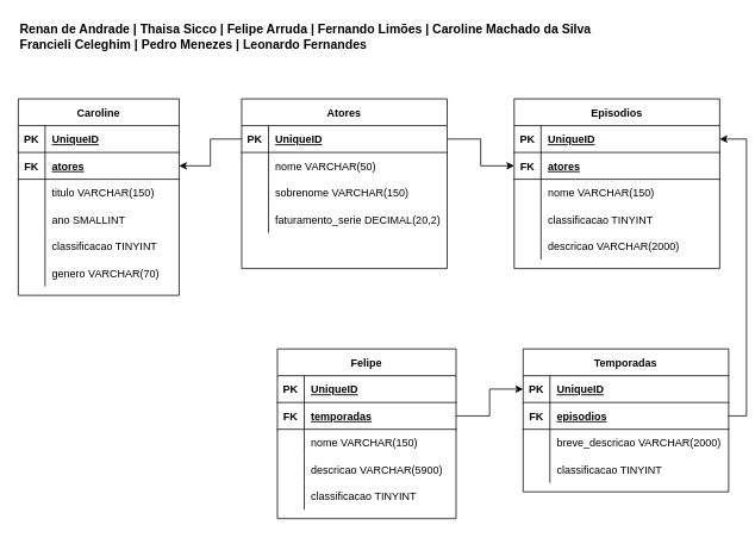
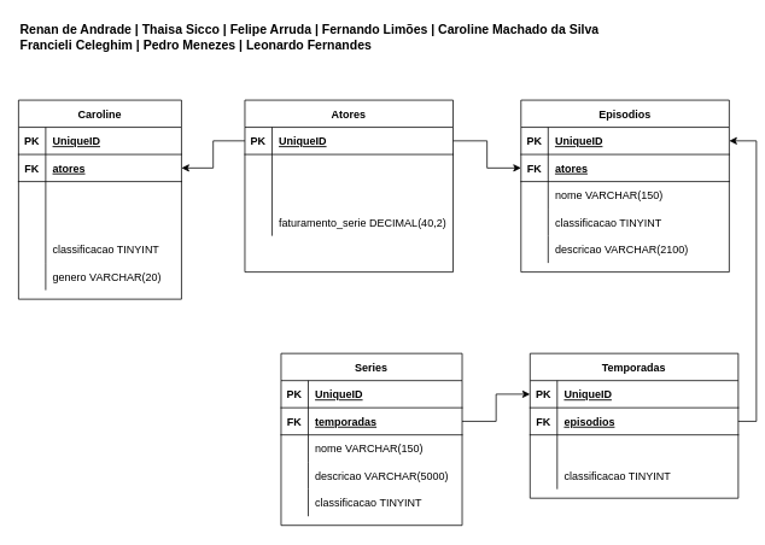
- <mxCell id="27" value="nome VARCHAR(50)" style="shape=partialRectangle;connectable=0;fillColor=none;top=0;left=0;bottom=0;right=0;align=left;spacingLeft=6;overflow=hidden;" vertex="1" parent="25"><mxGeometry x="30" width="200" height="30" as="geometry" /></mxCell>
- <mxCell id="11" value="titulo VARCHAR(150)" style="shape=partialRectangle;connectable=0;fillColor=none;top=0;left=0;bottom=0;right=0;align=left;spacingLeft=6;overflow=hidden;" vertex="1" parent="9"><mxGeometry x="30" width="150" height="30" as="geometry" /></mxCell>
- <mxCell id="30" value="sobrenome VARCHAR(150)" style="shape=partialRectangle;connectable=0;fillColor=none;top=0;left=0;bottom=0;right=0;align=left;spacingLeft=6;overflow=hidden;" vertex="1" parent="28"><mxGeometry x="30" width="200" height="30" as="geometry" /></mxCell>
- <mxCell id="14" value="ano SMALLINT" style="shape=partialRectangle;connectable=0;fillColor=none;top=0;left=0;bottom=0;right=0;align=left;spacingLeft=6;overflow=hidden;" vertex="1" parent="12"><mxGeometry x="30" width="150" height="30" as="geometry" /></mxCell>
- <mxCell id="33" value="faturamento_serie DECIMAL(20,2)" style="shape=partialRectangle;connectable=0;fillColor=none;top=0;left=0;bottom=0;right=0;align=left;spacingLeft=6;overflow=hidden;" vertex="1" parent="31"><mxGeometry x="30" width="200" height="30" as="geometry" /></mxCell>
+ <mxCell id="33" value="faturamento_serie DECIMAL(40,2)" style="shape=partialRectangle;connectable=0;fillColor=none;top=0;left=0;bottom=0;right=0;align=left;spacingLeft=6;overflow=hidden;" vertex="1" parent="31"><mxGeometry x="30" width="200" height="30" as="geometry" /></mxCell>
- <mxCell id="81" value="descricao VARCHAR(2000)" style="shape=partialRectangle;connectable=0;fillColor=none;top=0;left=0;bottom=0;right=0;align=left;spacingLeft=6;overflow=hidden;" vertex="1" parent="79"><mxGeometry x="30" width="200" height="30" as="geometry" /></mxCell>
+ <mxCell id="81" value="descricao VARCHAR(2100)" style="shape=partialRectangle;connectable=0;fillColor=none;top=0;left=0;bottom=0;right=0;align=left;spacingLeft=6;overflow=hidden;" vertex="1" parent="79"><mxGeometry x="30" width="200" height="30" as="geometry" /></mxCell>
- <mxCell id="20" value="genero VARCHAR(70)" style="shape=partialRectangle;connectable=0;fillColor=none;top=0;left=0;bottom=0;right=0;align=left;spacingLeft=6;overflow=hidden;" vertex="1" parent="18"><mxGeometry x="30" width="150" height="30" as="geometry" /></mxCell>
+ <mxCell id="20" value="genero VARCHAR(20)" style="shape=partialRectangle;connectable=0;fillColor=none;top=0;left=0;bottom=0;right=0;align=left;spacingLeft=6;overflow=hidden;" vertex="1" parent="18"><mxGeometry x="30" width="150" height="30" as="geometry" /></mxCell>
- <mxCell id="37" value="Felipe" style="shape=table;startSize=30;container=1;collapsible=1;childLayout=tableLayout;fixedRows=1;rowLines=0;fontStyle=1;align=center;resizeLast=1;" vertex="1" parent="1"><mxGeometry x="310" y="390" width="200" height="190" as="geometry" /></mxCell>
+ <mxCell id="37" value="Series" style="shape=table;startSize=30;container=1;collapsible=1;childLayout=tableLayout;fixedRows=1;rowLines=0;fontStyle=1;align=center;resizeLast=1;" vertex="1" parent="1"><mxGeometry x="310" y="390" width="200" height="190" as="geometry" /></mxCell>
- <mxCell id="62" value="breve_descricao VARCHAR(2000)" style="shape=partialRectangle;connectable=0;fillColor=none;top=0;left=0;bottom=0;right=0;align=left;spacingLeft=6;overflow=hidden;" vertex="1" parent="60"><mxGeometry x="30" width="200" height="30" as="geometry" /></mxCell>
- <mxCell id="49" value="descricao VARCHAR(5900)" style="shape=partialRectangle;connectable=0;fillColor=none;top=0;left=0;bottom=0;right=0;align=left;spacingLeft=6;overflow=hidden;" vertex="1" parent="47"><mxGeometry x="30" width="170" height="30" as="geometry" /></mxCell>
+ <mxCell id="49" value="descricao VARCHAR(5000)" style="shape=partialRectangle;connectable=0;fillColor=none;top=0;left=0;bottom=0;right=0;align=left;spacingLeft=6;overflow=hidden;" vertex="1" parent="47"><mxGeometry x="30" width="170" height="30" as="geometry" /></mxCell>
